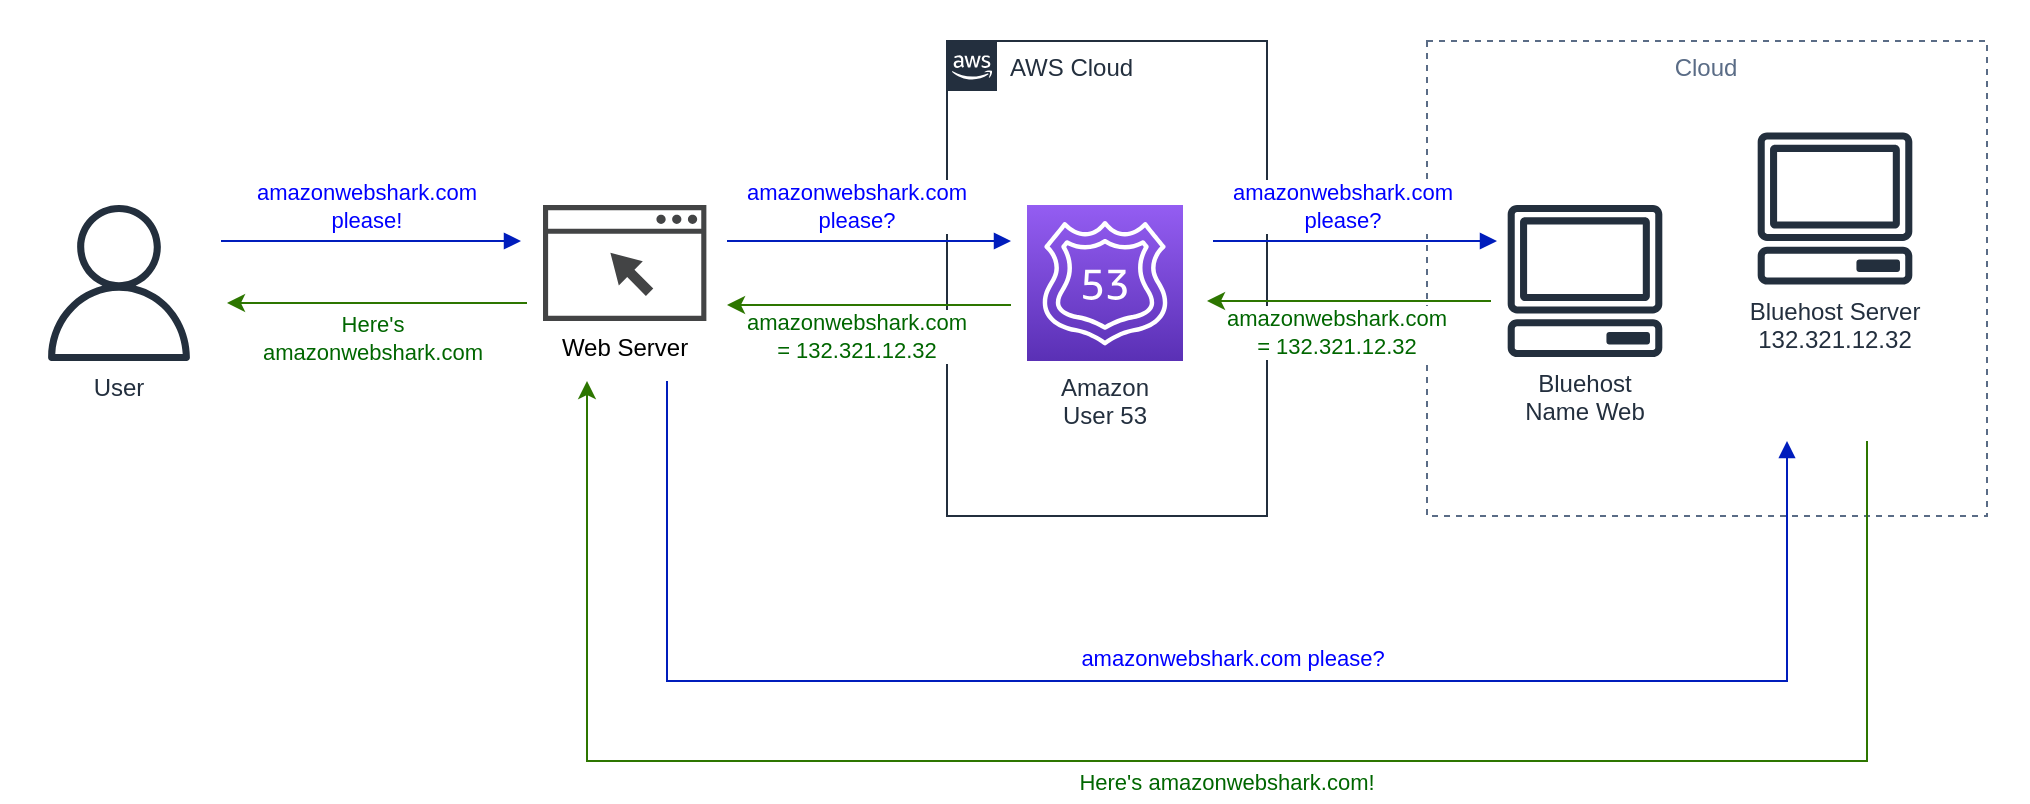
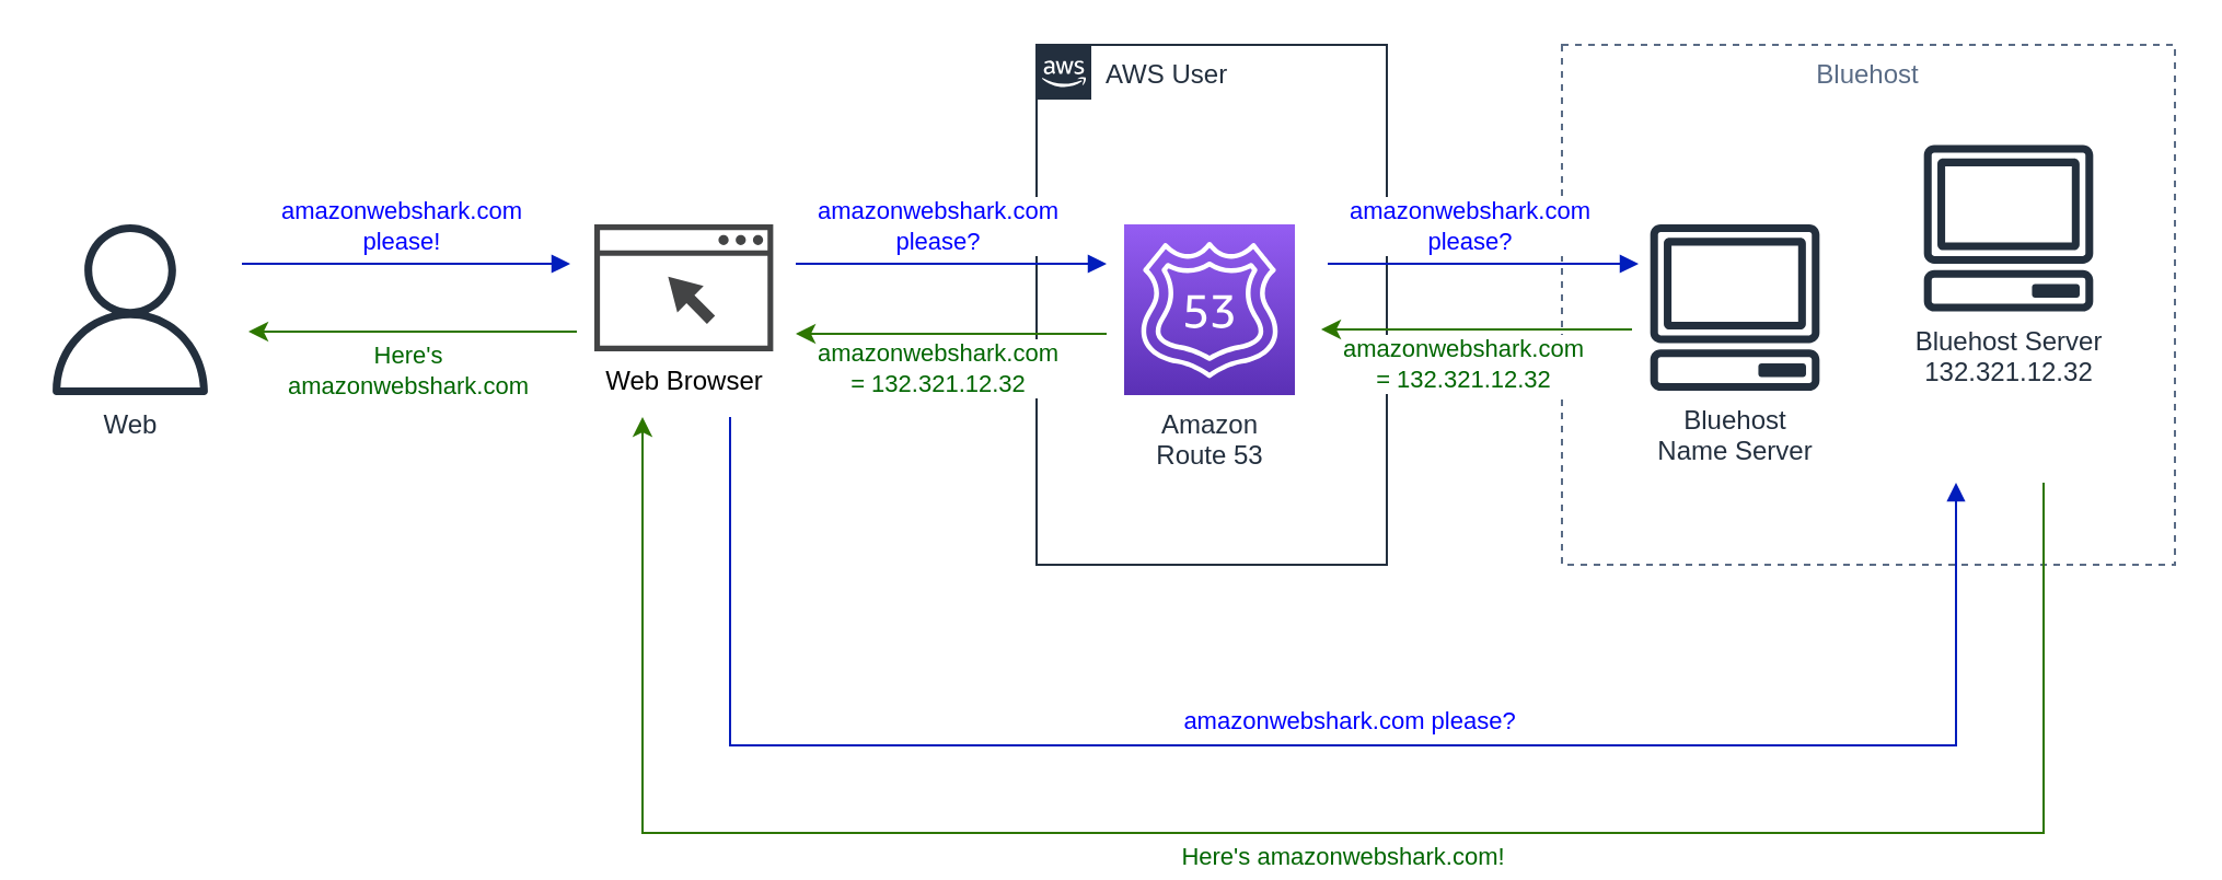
- <mxCell id="2" value="Cloud" style="fillColor=none;strokeColor=#5A6C86;dashed=1;verticalAlign=top;fontStyle=0;fontColor=#5A6C86;" vertex="1" parent="1"><mxGeometry x="713" y="20" width="280" height="237.5" as="geometry" /></mxCell>
+ <mxCell id="2" value="Bluehost" style="fillColor=none;strokeColor=#5A6C86;dashed=1;verticalAlign=top;fontStyle=0;fontColor=#5A6C86;" vertex="1" parent="1"><mxGeometry x="713" y="20" width="280" height="237.5" as="geometry" /></mxCell>
- <mxCell id="4" value="AWS Cloud" style="points=[[0,0],[0.25,0],[0.5,0],[0.75,0],[1,0],[1,0.25],[1,0.5],[1,0.75],[1,1],[0.75,1],[0.5,1],[0.25,1],[0,1],[0,0.75],[0,0.5],[0,0.25]];outlineConnect=0;gradientColor=none;html=1;whiteSpace=wrap;fontSize=12;fontStyle=0;container=1;pointerEvents=0;collapsible=0;recursiveResize=0;shape=mxgraph.aws4.group;grIcon=mxgraph.aws4.group_aws_cloud_alt;strokeColor=#232F3E;fillColor=none;verticalAlign=top;align=left;spacingLeft=30;fontColor=#232F3E;dashed=0;" vertex="1" parent="1"><mxGeometry x="473" y="20" width="160" height="237.5" as="geometry" /></mxCell>
+ <mxCell id="4" value="AWS User" style="points=[[0,0],[0.25,0],[0.5,0],[0.75,0],[1,0],[1,0.25],[1,0.5],[1,0.75],[1,1],[0.75,1],[0.5,1],[0.25,1],[0,1],[0,0.75],[0,0.5],[0,0.25]];outlineConnect=0;gradientColor=none;html=1;whiteSpace=wrap;fontSize=12;fontStyle=0;container=1;pointerEvents=0;collapsible=0;recursiveResize=0;shape=mxgraph.aws4.group;grIcon=mxgraph.aws4.group_aws_cloud_alt;strokeColor=#232F3E;fillColor=none;verticalAlign=top;align=left;spacingLeft=30;fontColor=#232F3E;dashed=0;" vertex="1" parent="1"><mxGeometry x="473" y="20" width="160" height="237.5" as="geometry" /></mxCell>
- <mxCell id="6" value="Web Server" style="sketch=0;pointerEvents=1;shadow=0;dashed=0;html=1;strokeColor=none;fillColor=#434445;aspect=fixed;labelPosition=center;verticalLabelPosition=bottom;verticalAlign=top;align=center;outlineConnect=0;shape=mxgraph.vvd.web_browser;" vertex="1" parent="1"><mxGeometry x="271" y="102" width="81.69" height="58" as="geometry" /></mxCell>
+ <mxCell id="6" value="Web Browser" style="sketch=0;pointerEvents=1;shadow=0;dashed=0;html=1;strokeColor=none;fillColor=#434445;aspect=fixed;labelPosition=center;verticalLabelPosition=bottom;verticalAlign=top;align=center;outlineConnect=0;shape=mxgraph.vvd.web_browser;" vertex="1" parent="1"><mxGeometry x="271" y="102" width="81.69" height="58" as="geometry" /></mxCell>
- <mxCell id="3" value="User" style="sketch=0;outlineConnect=0;fontColor=#232F3E;gradientColor=none;fillColor=#232F3D;strokeColor=none;dashed=0;verticalLabelPosition=bottom;verticalAlign=top;align=center;html=1;fontSize=12;fontStyle=0;aspect=fixed;pointerEvents=1;shape=mxgraph.aws4.user;" vertex="1" parent="1"><mxGeometry x="20" y="102" width="78" height="78" as="geometry" /></mxCell>
+ <mxCell id="3" value="Web" style="sketch=0;outlineConnect=0;fontColor=#232F3E;gradientColor=none;fillColor=#232F3D;strokeColor=none;dashed=0;verticalLabelPosition=bottom;verticalAlign=top;align=center;html=1;fontSize=12;fontStyle=0;aspect=fixed;pointerEvents=1;shape=mxgraph.aws4.user;" vertex="1" parent="1"><mxGeometry x="20" y="102" width="78" height="78" as="geometry" /></mxCell>
- <mxCell id="5" value="Bluehost&lt;br&gt;Name Web" style="sketch=0;outlineConnect=0;fontColor=#232F3E;gradientColor=none;fillColor=#232F3D;strokeColor=none;dashed=0;verticalLabelPosition=bottom;verticalAlign=top;align=center;html=1;fontSize=12;fontStyle=0;aspect=fixed;pointerEvents=1;shape=mxgraph.aws4.client;" vertex="1" parent="1"><mxGeometry x="753" y="102" width="78" height="76" as="geometry" /></mxCell>
+ <mxCell id="5" value="Bluehost&lt;br&gt;Name Server" style="sketch=0;outlineConnect=0;fontColor=#232F3E;gradientColor=none;fillColor=#232F3D;strokeColor=none;dashed=0;verticalLabelPosition=bottom;verticalAlign=top;align=center;html=1;fontSize=12;fontStyle=0;aspect=fixed;pointerEvents=1;shape=mxgraph.aws4.client;" vertex="1" parent="1"><mxGeometry x="753" y="102" width="78" height="76" as="geometry" /></mxCell>
- <mxCell id="11" value="Amazon &lt;br&gt;User 53" style="sketch=0;points=[[0,0,0],[0.25,0,0],[0.5,0,0],[0.75,0,0],[1,0,0],[0,1,0],[0.25,1,0],[0.5,1,0],[0.75,1,0],[1,1,0],[0,0.25,0],[0,0.5,0],[0,0.75,0],[1,0.25,0],[1,0.5,0],[1,0.75,0]];outlineConnect=0;fontColor=#232F3E;gradientColor=#945DF2;gradientDirection=north;fillColor=#5A30B5;strokeColor=#ffffff;dashed=0;verticalLabelPosition=bottom;verticalAlign=top;align=center;html=1;fontSize=12;fontStyle=0;aspect=fixed;shape=mxgraph.aws4.resourceIcon;resIcon=mxgraph.aws4.route_53;" vertex="1" parent="1"><mxGeometry x="513" y="102" width="78" height="78" as="geometry" /></mxCell>
+ <mxCell id="11" value="Amazon &lt;br&gt;Route 53" style="sketch=0;points=[[0,0,0],[0.25,0,0],[0.5,0,0],[0.75,0,0],[1,0,0],[0,1,0],[0.25,1,0],[0.5,1,0],[0.75,1,0],[1,1,0],[0,0.25,0],[0,0.5,0],[0,0.75,0],[1,0.25,0],[1,0.5,0],[1,0.75,0]];outlineConnect=0;fontColor=#232F3E;gradientColor=#945DF2;gradientDirection=north;fillColor=#5A30B5;strokeColor=#ffffff;dashed=0;verticalLabelPosition=bottom;verticalAlign=top;align=center;html=1;fontSize=12;fontStyle=0;aspect=fixed;shape=mxgraph.aws4.resourceIcon;resIcon=mxgraph.aws4.route_53;" vertex="1" parent="1"><mxGeometry x="513" y="102" width="78" height="78" as="geometry" /></mxCell>
